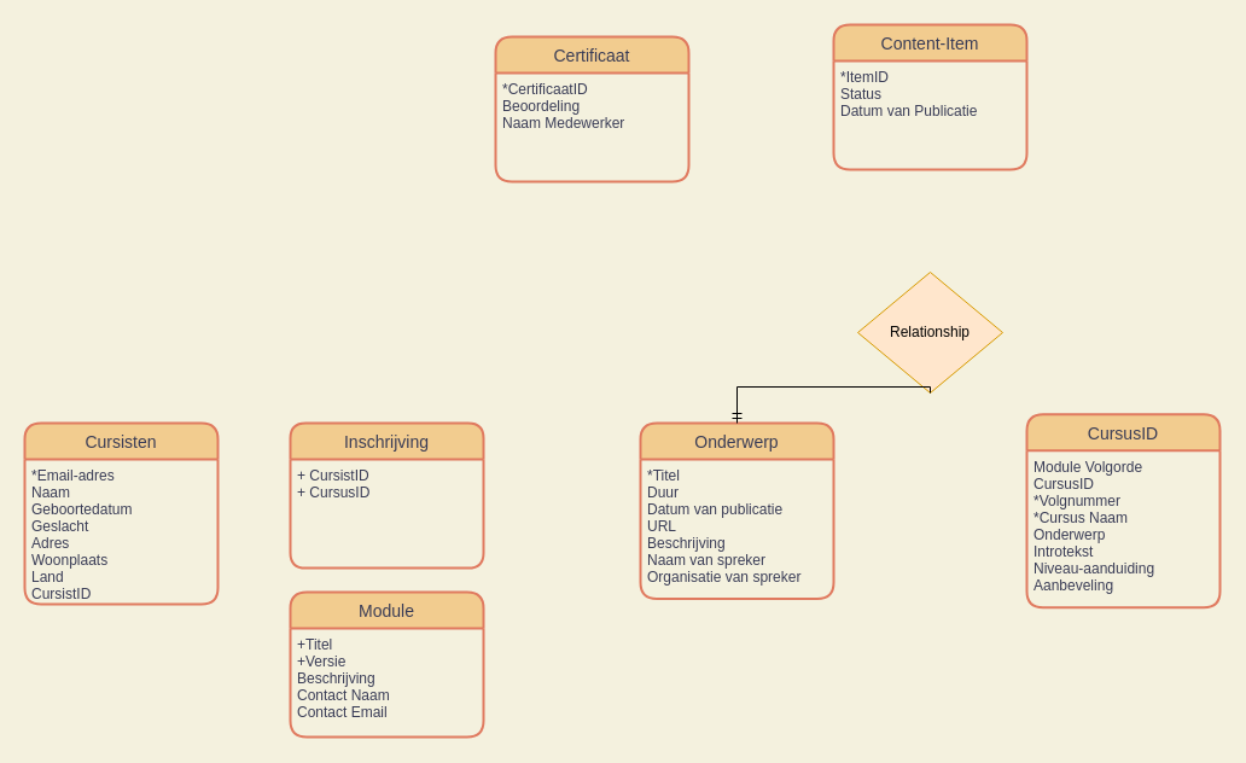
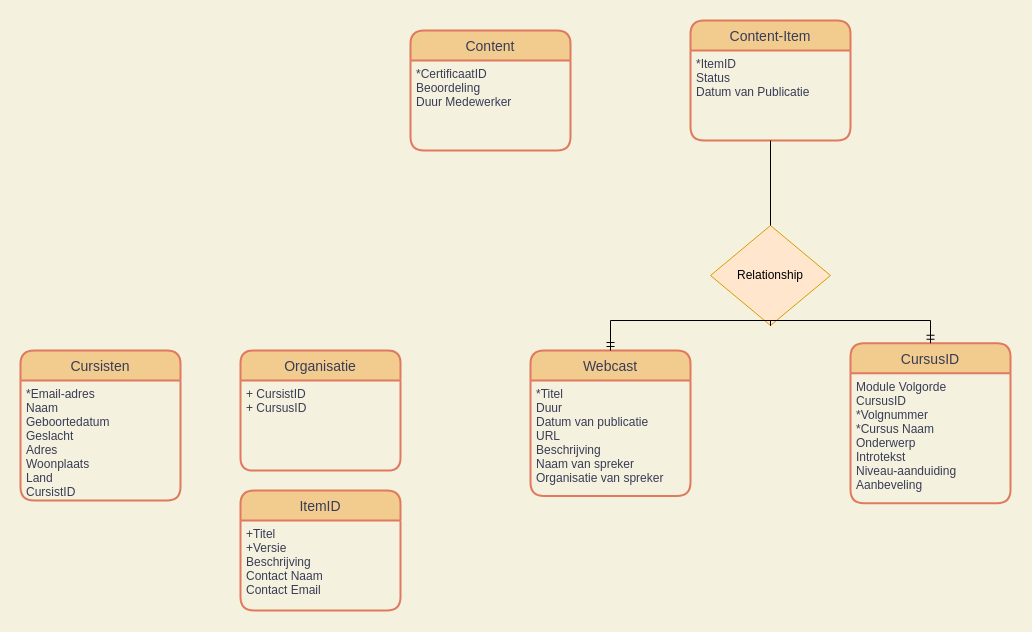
- <mxCell id="12" value="Certificaat" style="swimlane;childLayout=stackLayout;horizontal=1;startSize=30;horizontalStack=0;rounded=1;fontSize=14;fontStyle=0;strokeWidth=2;resizeParent=0;resizeLast=1;shadow=0;dashed=0;align=center;fillColor=#F2CC8F;strokeColor=#E07A5F;fontColor=#393C56;" vertex="1" parent="1"><mxGeometry x="410" y="30" width="160" height="120" as="geometry" /></mxCell>
+ <mxCell id="12" value="Content" style="swimlane;childLayout=stackLayout;horizontal=1;startSize=30;horizontalStack=0;rounded=1;fontSize=14;fontStyle=0;strokeWidth=2;resizeParent=0;resizeLast=1;shadow=0;dashed=0;align=center;fillColor=#F2CC8F;strokeColor=#E07A5F;fontColor=#393C56;" vertex="1" parent="1"><mxGeometry x="410" y="30" width="160" height="120" as="geometry" /></mxCell>
- <mxCell id="13" value="*CertificaatID&#10;Beoordeling&#10;Naam Medewerker&#10;" style="align=left;strokeColor=none;fillColor=none;spacingLeft=4;fontSize=12;verticalAlign=top;resizable=0;rotatable=0;part=1;fontColor=#393C56;" vertex="1" parent="12"><mxGeometry y="30" width="160" height="90" as="geometry" /></mxCell>
+ <mxCell id="13" value="*CertificaatID&#10;Beoordeling&#10;Duur Medewerker&#10;" style="align=left;strokeColor=none;fillColor=none;spacingLeft=4;fontSize=12;verticalAlign=top;resizable=0;rotatable=0;part=1;fontColor=#393C56;" vertex="1" parent="12"><mxGeometry y="30" width="160" height="90" as="geometry" /></mxCell>
+ <mxCell id="17" value="" style="endArrow=none;html=1;rounded=0;exitX=0.5;exitY=1;exitDx=0;exitDy=0;entryX=0.5;entryY=0;entryDx=0;entryDy=0;" edge="1" parent="1" source="9" target="16"><mxGeometry relative="1" as="geometry"><mxPoint x="650" y="190" as="sourcePoint" /><mxPoint x="810" y="190" as="targetPoint" /></mxGeometry></mxCell>
+ <mxCell id="18" value="" style="edgeStyle=orthogonalEdgeStyle;fontSize=12;html=1;endArrow=ERmandOne;rounded=0;exitX=0.5;exitY=1;exitDx=0;exitDy=0;entryX=0.5;entryY=0;entryDx=0;entryDy=0;" edge="1" parent="1" source="16" target="2"><mxGeometry width="100" height="100" relative="1" as="geometry"><mxPoint x="720" y="440" as="sourcePoint" /><mxPoint x="820" y="340" as="targetPoint" /><Array as="points"><mxPoint x="770" y="320" /><mxPoint x="930" y="320" /></Array></mxGeometry></mxCell>
- <mxCell id="10" value="Inschrijving" style="swimlane;childLayout=stackLayout;horizontal=1;startSize=30;horizontalStack=0;rounded=1;fontSize=14;fontStyle=0;strokeWidth=2;resizeParent=0;resizeLast=1;shadow=0;dashed=0;align=center;arcSize=14;fillColor=#F2CC8F;strokeColor=#E07A5F;fontColor=#393C56;" vertex="1" parent="1"><mxGeometry x="240" y="350" width="160" height="120" as="geometry" /></mxCell>
+ <mxCell id="10" value="Organisatie" style="swimlane;childLayout=stackLayout;horizontal=1;startSize=30;horizontalStack=0;rounded=1;fontSize=14;fontStyle=0;strokeWidth=2;resizeParent=0;resizeLast=1;shadow=0;dashed=0;align=center;arcSize=14;fillColor=#F2CC8F;strokeColor=#E07A5F;fontColor=#393C56;" vertex="1" parent="1"><mxGeometry x="240" y="350" width="160" height="120" as="geometry" /></mxCell>
- <mxCell id="4" value="Onderwerp" style="swimlane;childLayout=stackLayout;horizontal=1;startSize=30;horizontalStack=0;rounded=1;fontSize=14;fontStyle=0;strokeWidth=2;resizeParent=0;resizeLast=1;shadow=0;dashed=0;align=center;fillColor=#F2CC8F;strokeColor=#E07A5F;fontColor=#393C56;" parent="1" vertex="1"><mxGeometry x="530" y="350" width="160" height="145.5" as="geometry" /></mxCell>
+ <mxCell id="4" value="Webcast" style="swimlane;childLayout=stackLayout;horizontal=1;startSize=30;horizontalStack=0;rounded=1;fontSize=14;fontStyle=0;strokeWidth=2;resizeParent=0;resizeLast=1;shadow=0;dashed=0;align=center;fillColor=#F2CC8F;strokeColor=#E07A5F;fontColor=#393C56;" parent="1" vertex="1"><mxGeometry x="530" y="350" width="160" height="145.5" as="geometry" /></mxCell>
- <mxCell id="14" value="Module" style="swimlane;childLayout=stackLayout;horizontal=1;startSize=30;horizontalStack=0;rounded=1;fontSize=14;fontStyle=0;strokeWidth=2;resizeParent=0;resizeLast=1;shadow=0;dashed=0;align=center;fillColor=#F2CC8F;strokeColor=#E07A5F;fontColor=#393C56;" vertex="1" parent="1"><mxGeometry x="240" y="490" width="160" height="120" as="geometry" /></mxCell>
+ <mxCell id="14" value="ItemID" style="swimlane;childLayout=stackLayout;horizontal=1;startSize=30;horizontalStack=0;rounded=1;fontSize=14;fontStyle=0;strokeWidth=2;resizeParent=0;resizeLast=1;shadow=0;dashed=0;align=center;fillColor=#F2CC8F;strokeColor=#E07A5F;fontColor=#393C56;" vertex="1" parent="1"><mxGeometry x="240" y="490" width="160" height="120" as="geometry" /></mxCell>
